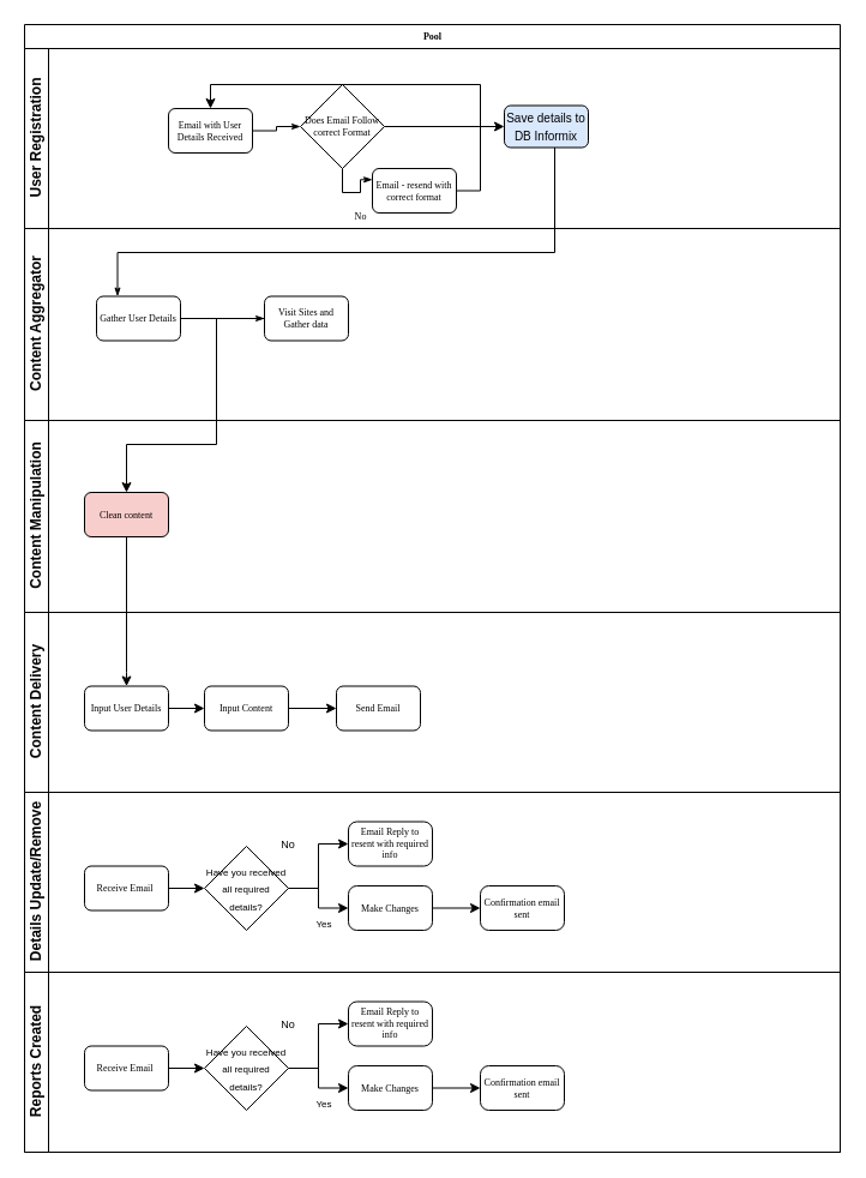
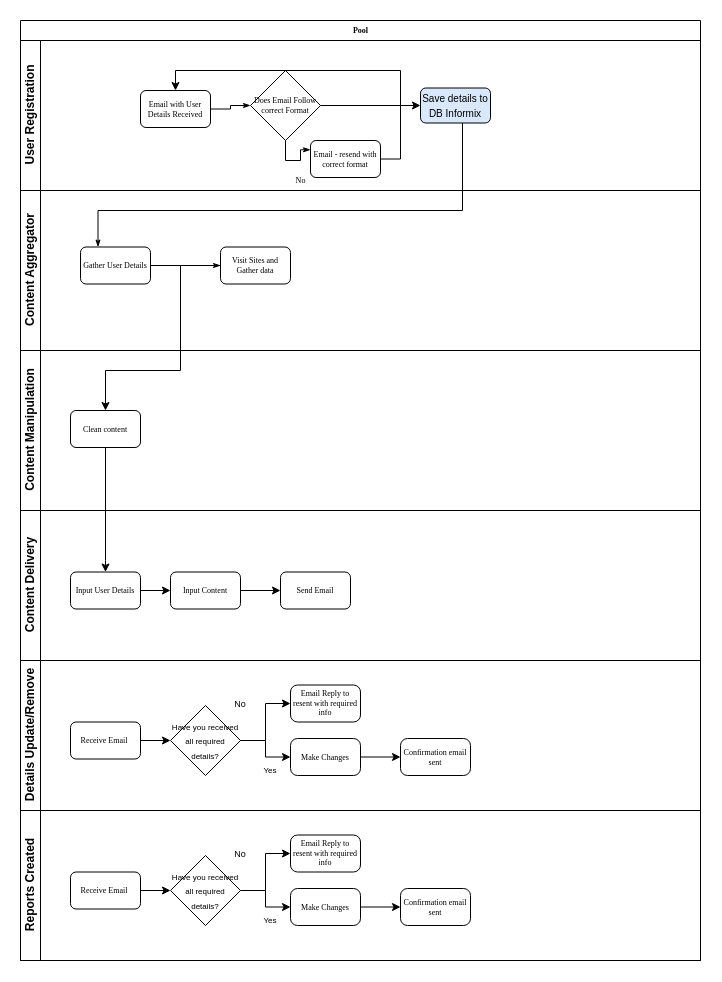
- <mxCell id="17" value="Clean content" style="rounded=1;whiteSpace=wrap;html=1;shadow=0;labelBackgroundColor=none;strokeWidth=1;fontFamily=Verdana;fontSize=8;align=center;fillColor=#f8cecc;" vertex="1" parent="16"><mxGeometry x="50" y="60" width="70" height="37" as="geometry" /></mxCell>
+ <mxCell id="17" value="Clean content" style="rounded=1;whiteSpace=wrap;html=1;shadow=0;labelBackgroundColor=none;strokeWidth=1;fontFamily=Verdana;fontSize=8;align=center;" vertex="1" parent="16"><mxGeometry x="50" y="60" width="70" height="37" as="geometry" /></mxCell>
